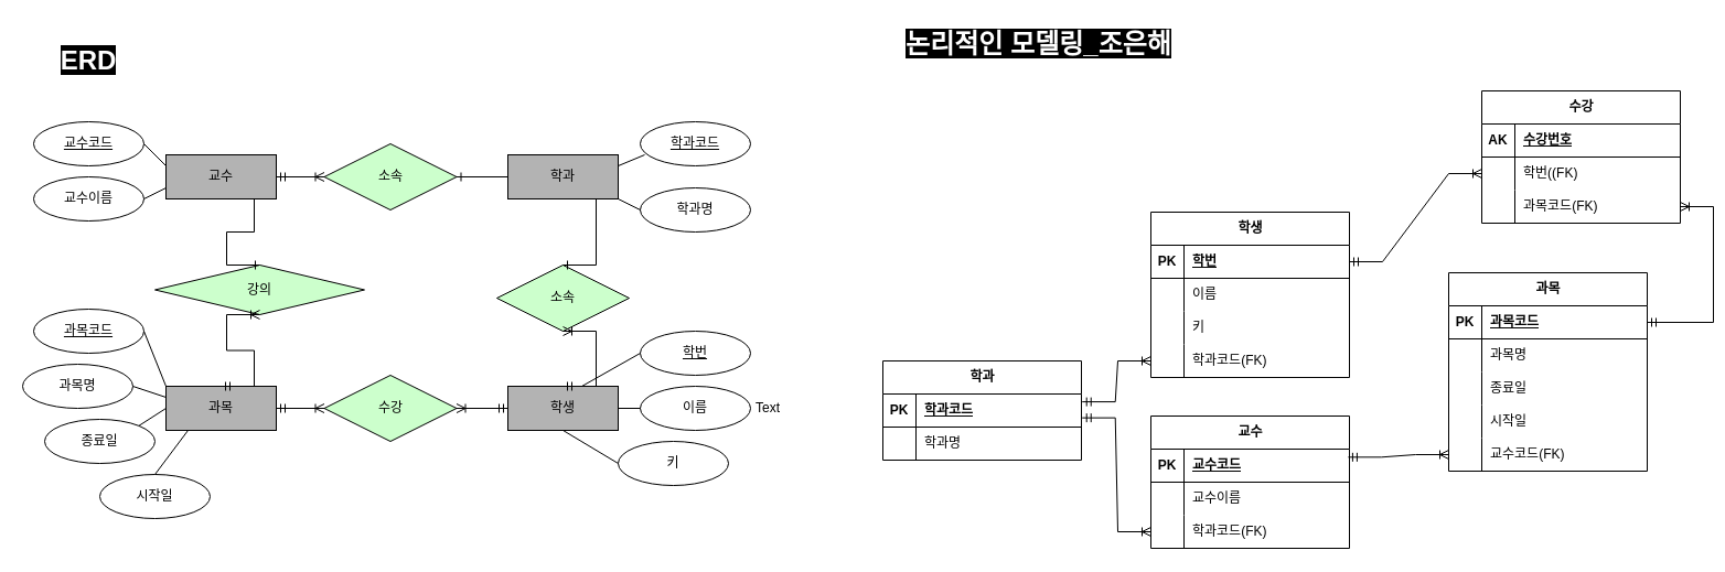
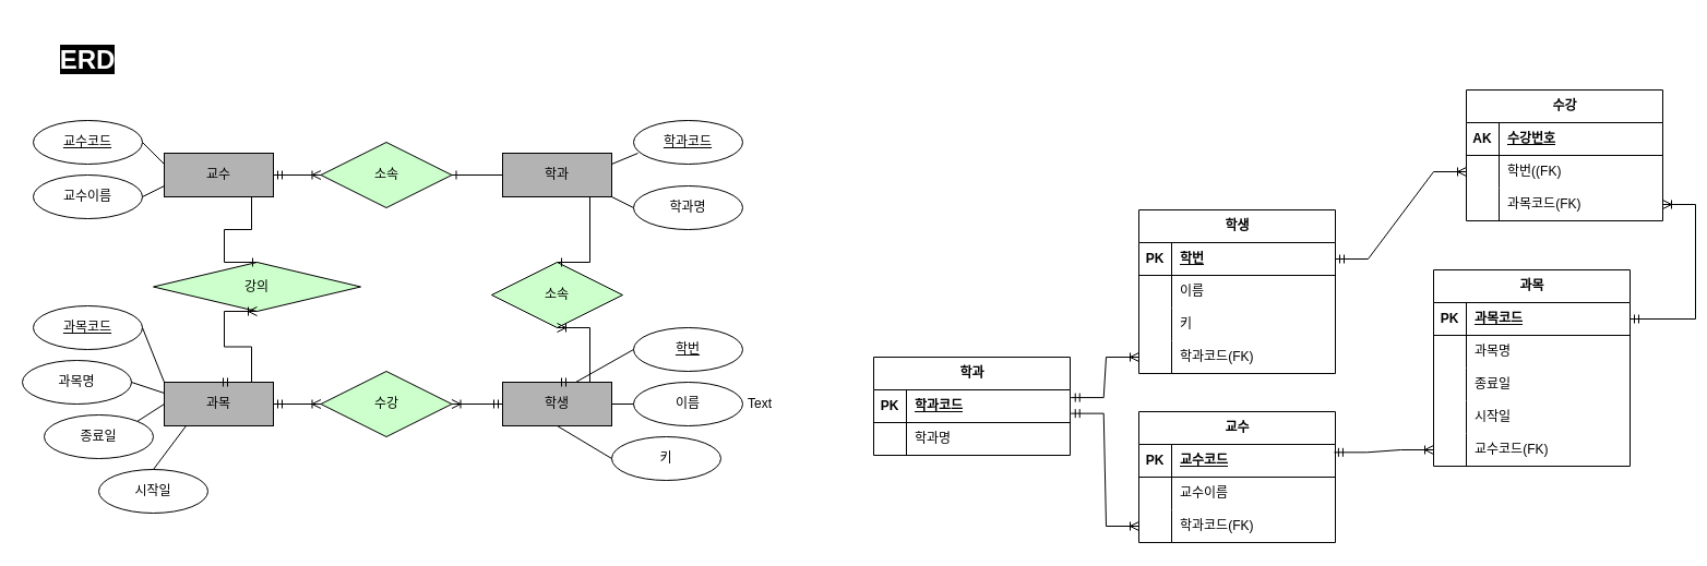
- <mxCell id="102" value="&lt;b&gt;&lt;font color=&quot;#ffffff&quot; style=&quot;font-size: 24px; background-color: rgb(0, 0, 0);&quot;&gt;논리적인 모델링_조은해&lt;/font&gt;&lt;/b&gt;" style="text;html=1;align=center;verticalAlign=middle;resizable=0;points=[];autosize=1;strokeColor=none;fillColor=none;" vertex="1" parent="1"><mxGeometry x="801" y="20" width="280" height="40" as="geometry" /></mxCell>
